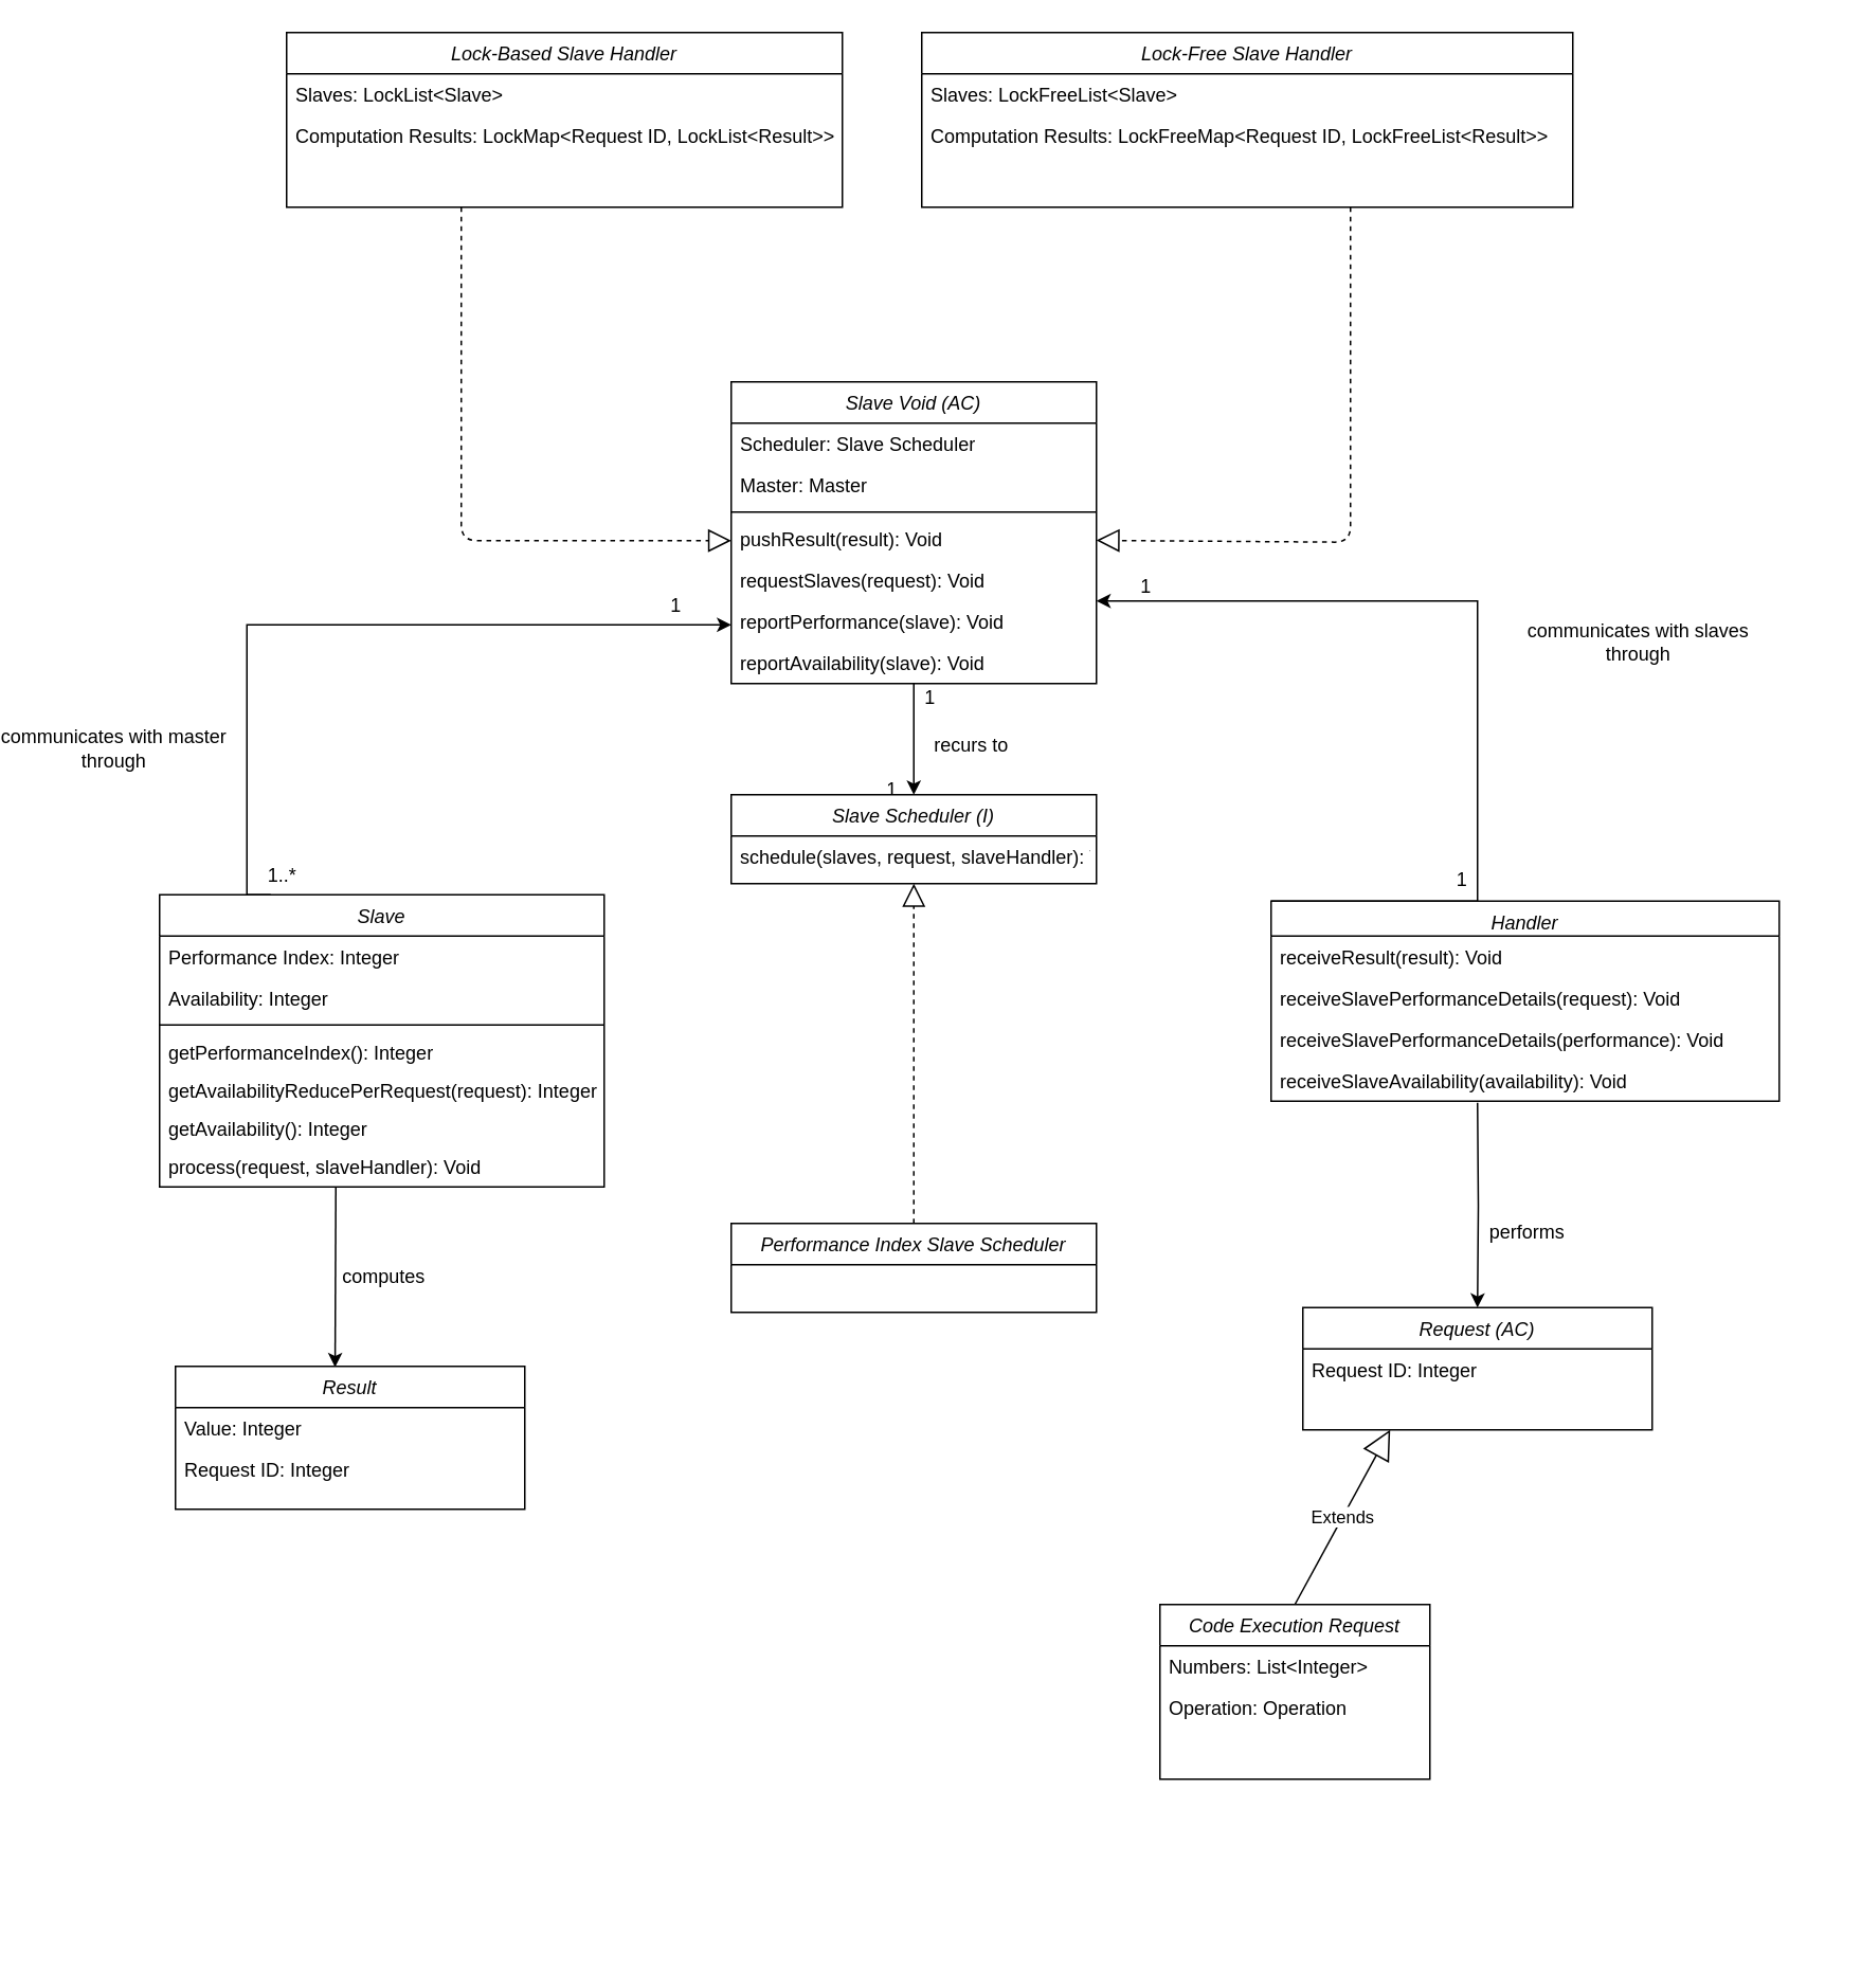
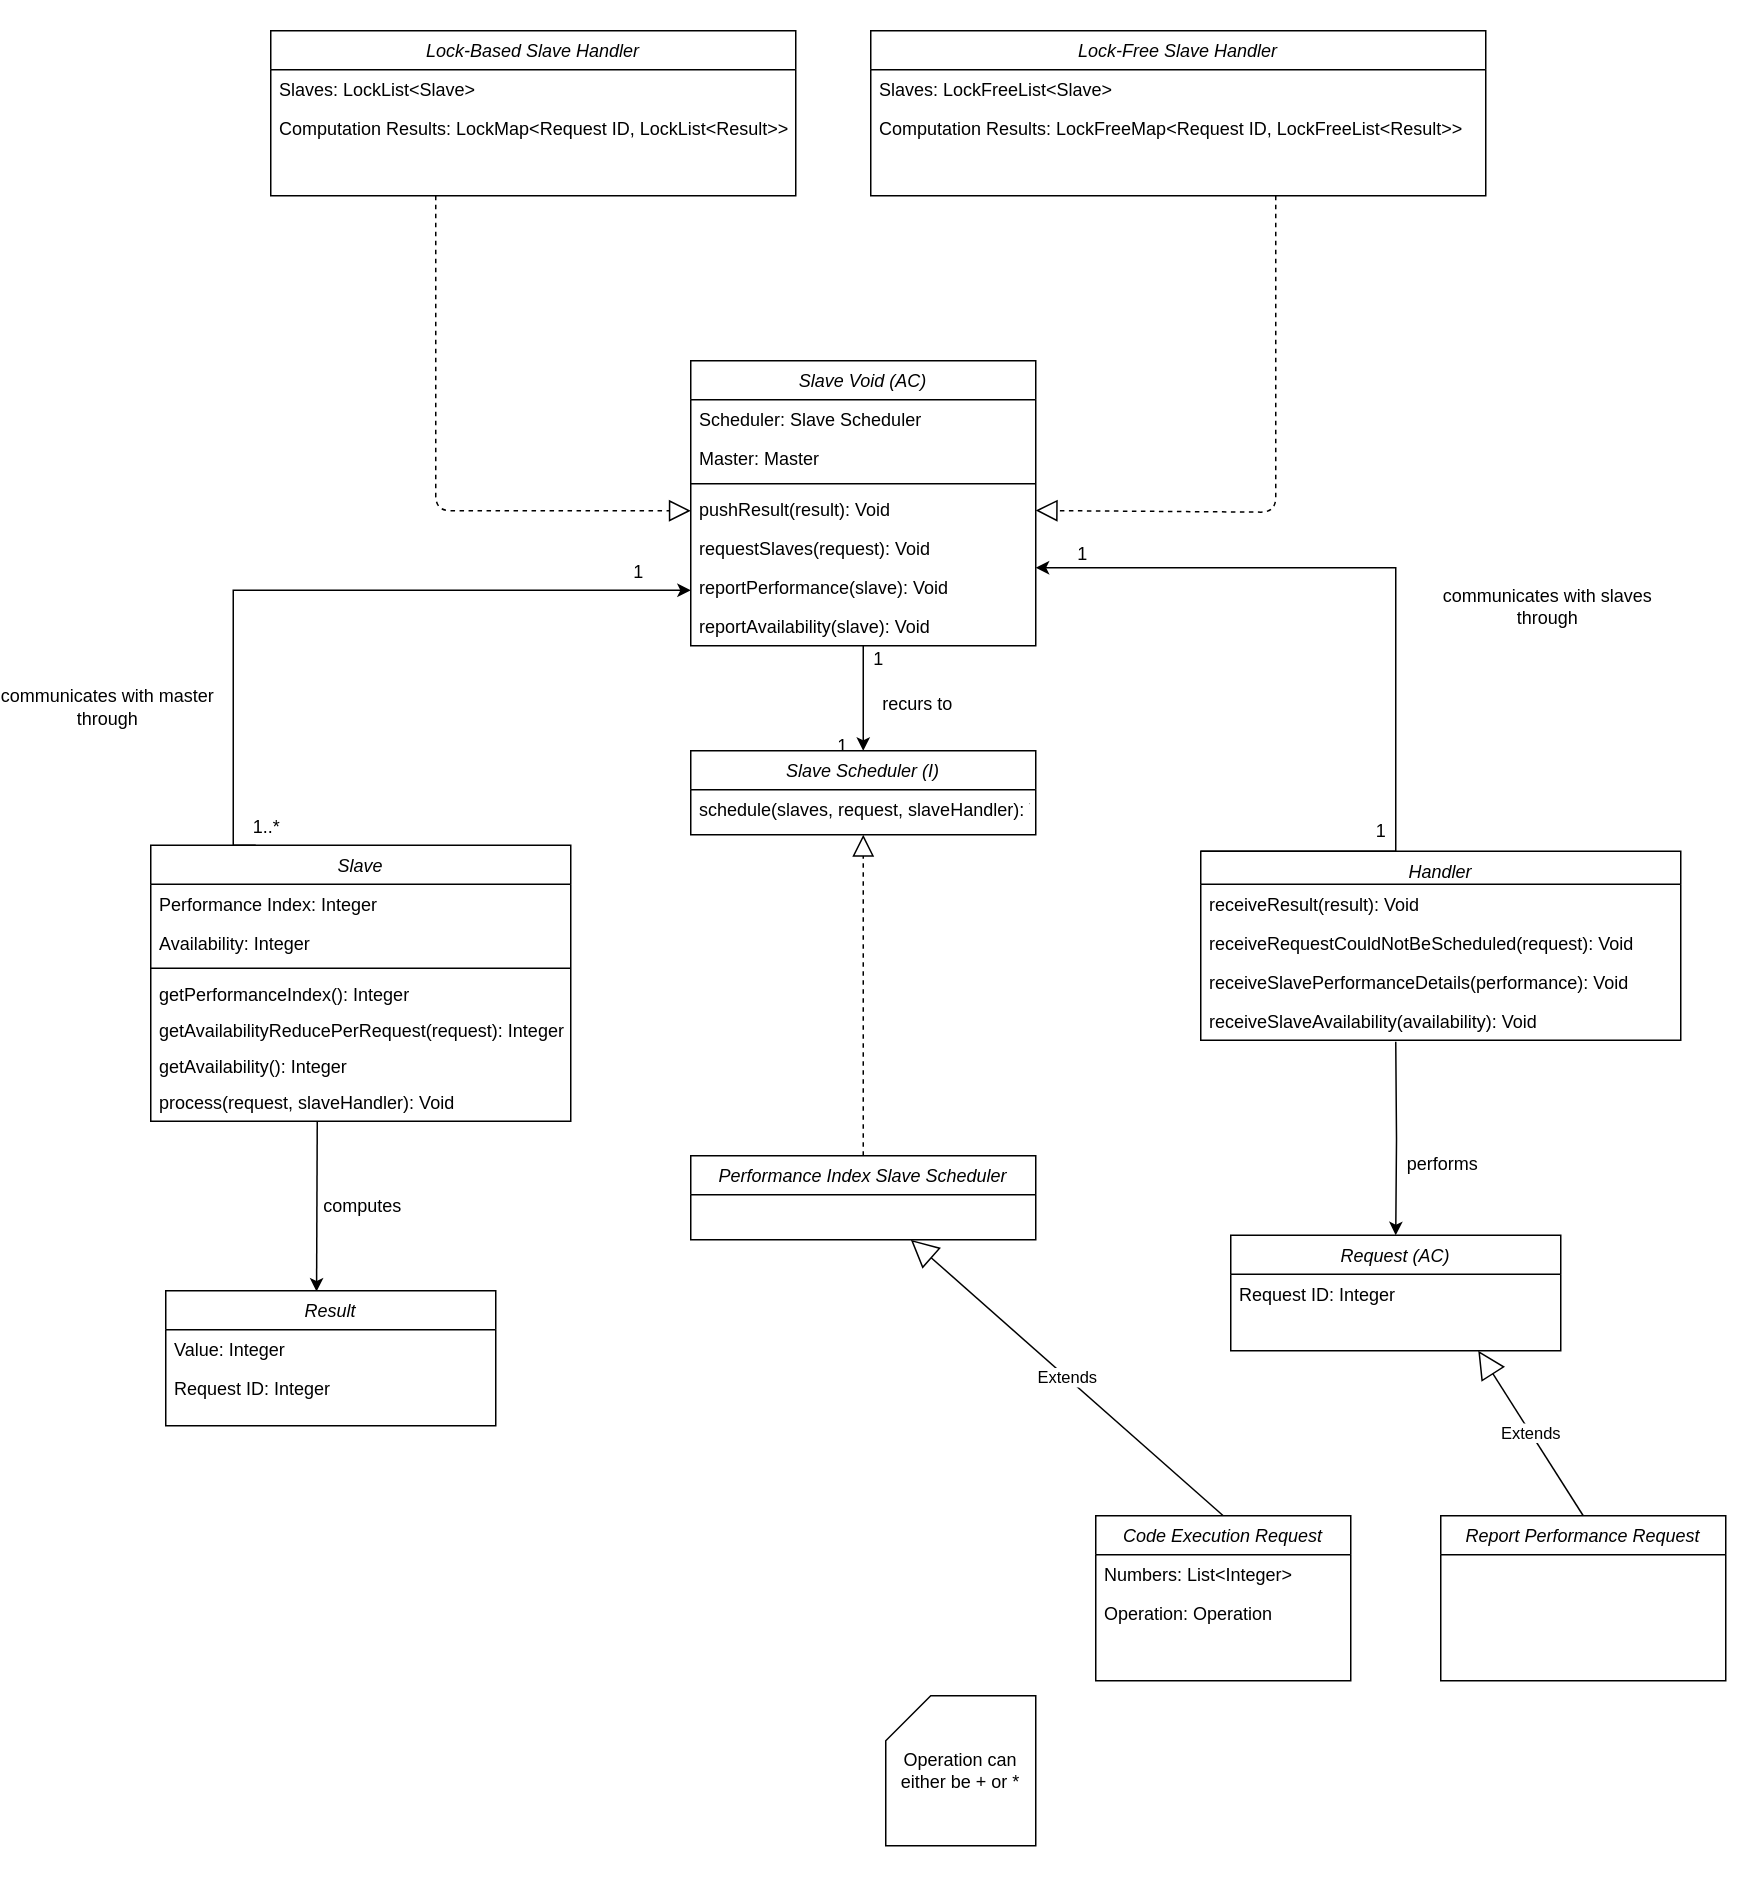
- <mxCell id="50" value="receiveSlavePerformanceDetails(request): Void" style="text;align=left;verticalAlign=top;spacingLeft=4;spacingRight=4;overflow=hidden;rotatable=0;points=[[0,0.5],[1,0.5]];portConstraint=eastwest;rounded=0;shadow=0;html=0;" parent="48" vertex="1"><mxGeometry y="48" width="320" height="26" as="geometry" /></mxCell>
+ <mxCell id="50" value="receiveRequestCouldNotBeScheduled(request): Void" style="text;align=left;verticalAlign=top;spacingLeft=4;spacingRight=4;overflow=hidden;rotatable=0;points=[[0,0.5],[1,0.5]];portConstraint=eastwest;rounded=0;shadow=0;html=0;" parent="48" vertex="1"><mxGeometry y="48" width="320" height="26" as="geometry" /></mxCell>
- <mxCell id="53" value="Extends" style="endArrow=block;endSize=16;endFill=0;html=1;entryX=0.25;entryY=1;entryDx=0;entryDy=0;exitX=0.5;exitY=0;exitDx=0;exitDy=0;" edge="1" parent="1" source="56" target="38"><mxGeometry width="160" relative="1" as="geometry"><mxPoint x="510" y="790" as="sourcePoint" /><mxPoint x="670" y="790" as="targetPoint" /></mxGeometry></mxCell>
+ <mxCell id="53" value="Extends" style="endArrow=block;endSize=16;endFill=0;html=1;exitX=0.5;exitY=0;exitDx=0;exitDy=0;" edge="1" parent="1" source="56" target="34"><mxGeometry width="160" relative="1" as="geometry"><mxPoint x="510" y="790" as="sourcePoint" /><mxPoint x="670" y="790" as="targetPoint" /></mxGeometry></mxCell>
+ <mxCell id="54" value="Extends" style="endArrow=block;endSize=16;endFill=0;html=1;entryX=0.75;entryY=1;entryDx=0;entryDy=0;exitX=0.5;exitY=0;exitDx=0;exitDy=0;" edge="1" parent="1" source="55" target="38"><mxGeometry width="160" relative="1" as="geometry"><mxPoint x="510" y="790" as="sourcePoint" /><mxPoint x="670" y="790" as="targetPoint" /></mxGeometry></mxCell>
+ <mxCell id="55" value="Report Performance Request" style="swimlane;fontStyle=2;align=center;verticalAlign=top;childLayout=stackLayout;horizontal=1;startSize=26;horizontalStack=0;resizeParent=1;resizeLast=0;collapsible=1;marginBottom=0;rounded=0;shadow=0;strokeWidth=1;" vertex="1" parent="1"><mxGeometry x="880" y="1010" width="190" height="110" as="geometry"><mxRectangle x="160" y="-150" width="160" height="26" as="alternateBounds" /></mxGeometry></mxCell>
+ <mxCell id="62" value="Operation can either be + or *" style="shape=card;whiteSpace=wrap;html=1;" vertex="1" parent="1"><mxGeometry x="510" y="1130" width="100" height="100" as="geometry" /></mxCell>
